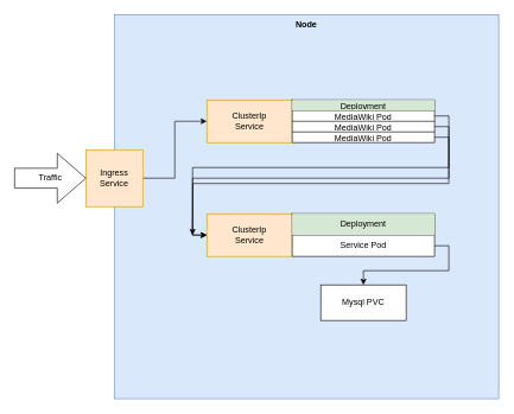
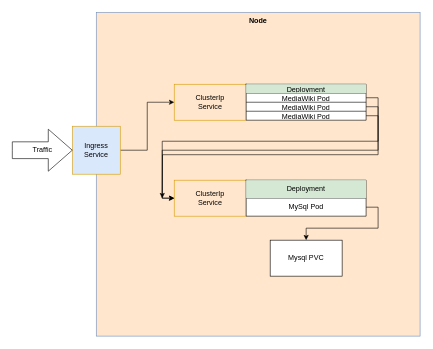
- <mxCell id="15" value="Ingress&lt;br&gt;Service" style="whiteSpace=wrap;html=1;aspect=fixed;fillColor=#ffe6cc;strokeColor=#d79b00;" vertex="1" parent="1"><mxGeometry x="120" y="210" width="80" height="80" as="geometry" /></mxCell>
+ <mxCell id="15" value="Ingress&lt;br&gt;Service" style="whiteSpace=wrap;html=1;aspect=fixed;fillColor=#dae8fc;strokeColor=#d79b00;" vertex="1" parent="1"><mxGeometry x="120" y="210" width="80" height="80" as="geometry" /></mxCell>
- <mxCell id="2" value="&lt;b&gt;Node&lt;/b&gt;" style="whiteSpace=wrap;html=1;aspect=fixed;verticalAlign=top;fillColor=#dae8fc;strokeColor=#6c8ebf;" vertex="1" parent="1"><mxGeometry x="160" y="20" width="540" height="540" as="geometry" /></mxCell>
+ <mxCell id="2" value="&lt;b&gt;Node&lt;/b&gt;" style="whiteSpace=wrap;html=1;aspect=fixed;verticalAlign=top;fillColor=#ffe6cc;strokeColor=#6c8ebf;" vertex="1" parent="1"><mxGeometry x="160" y="20" width="540" height="540" as="geometry" /></mxCell>
- <mxCell id="24" value="Service Pod" style="shape=partialRectangle;html=1;whiteSpace=wrap;connectable=0;overflow=hidden;fillColor=none;top=0;left=0;bottom=0;right=0;" vertex="1" parent="23"><mxGeometry width="200" height="30" as="geometry" /></mxCell>
+ <mxCell id="24" value="MySql Pod" style="shape=partialRectangle;html=1;whiteSpace=wrap;connectable=0;overflow=hidden;fillColor=none;top=0;left=0;bottom=0;right=0;" vertex="1" parent="23"><mxGeometry width="200" height="30" as="geometry" /></mxCell>
- <mxCell id="25" value="Mysql PVC" style="rounded=0;whiteSpace=wrap;html=1;" vertex="1" parent="1"><mxGeometry x="450" y="400" width="120" height="50" as="geometry" /></mxCell>
+ <mxCell id="25" value="Mysql PVC" style="rounded=0;whiteSpace=wrap;html=1;" vertex="1" parent="1"><mxGeometry x="450" y="400" width="120" height="60" as="geometry" /></mxCell>
